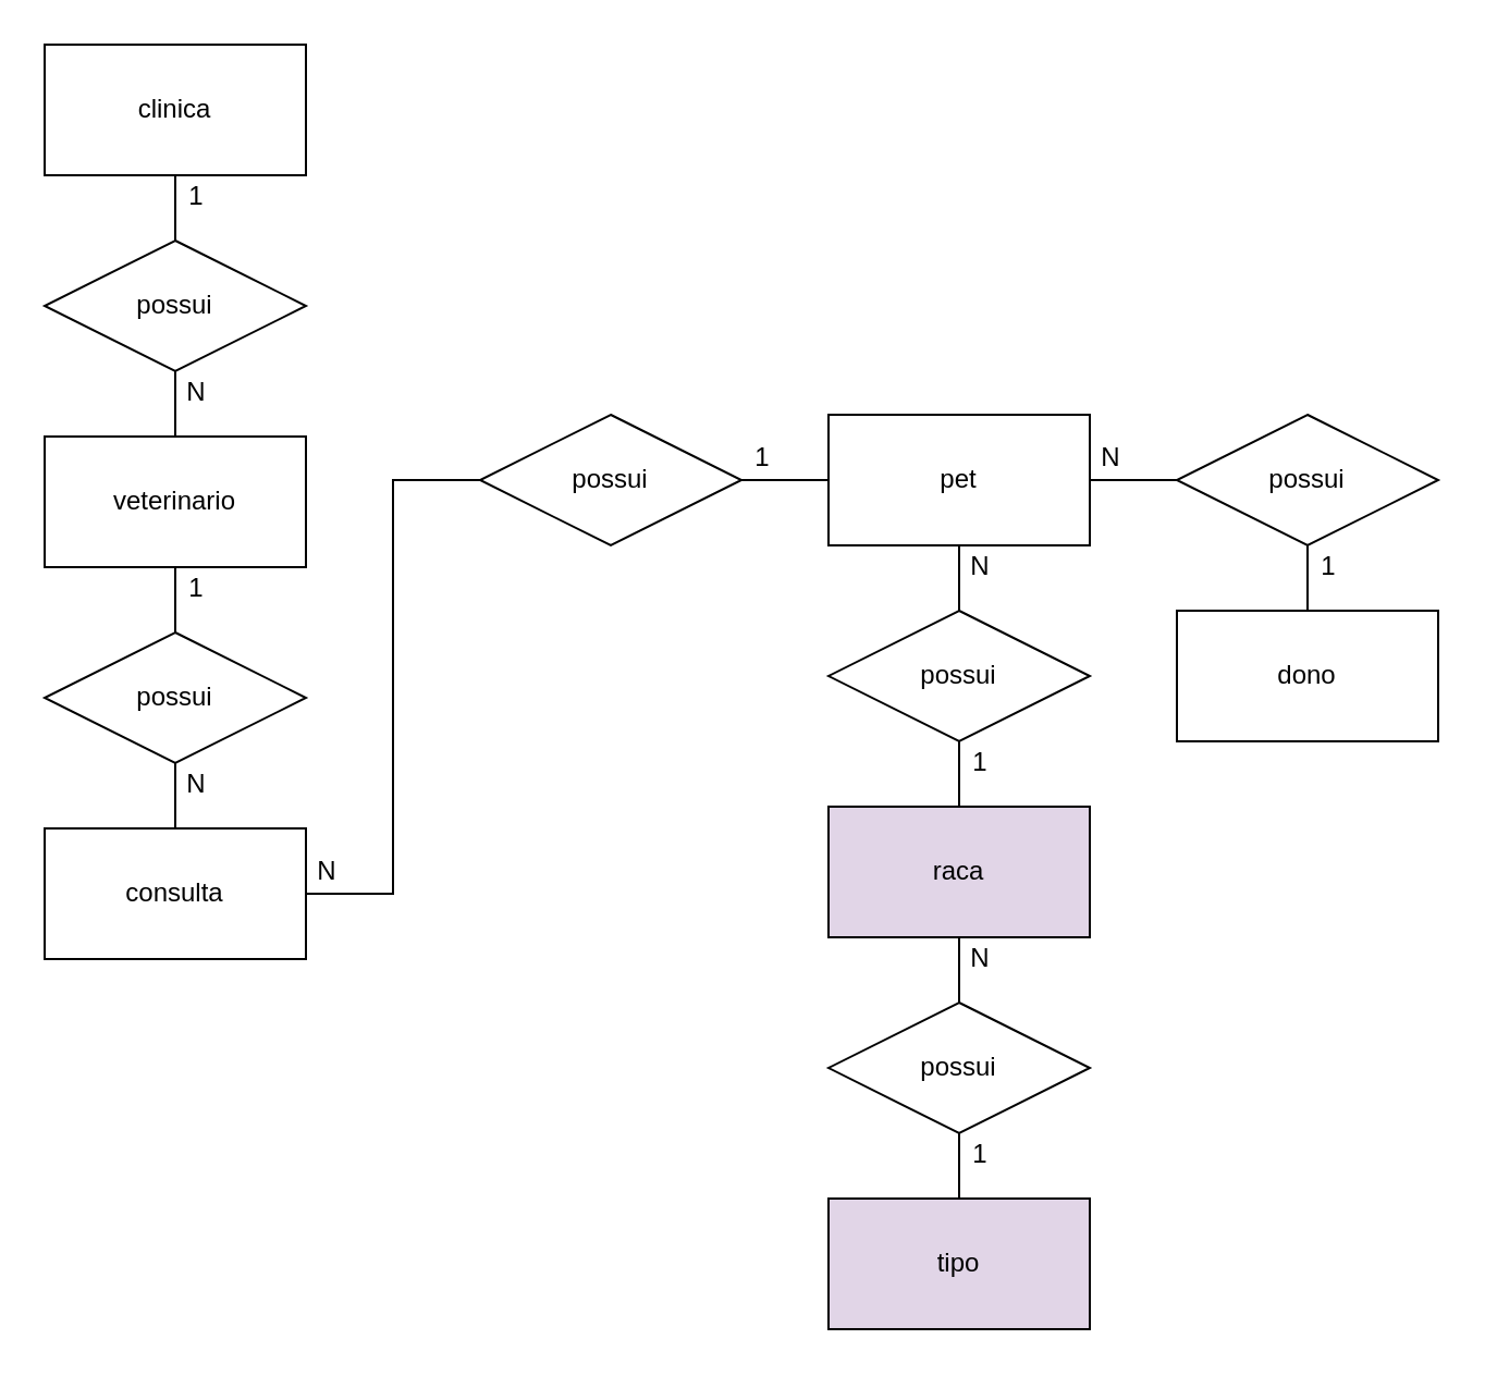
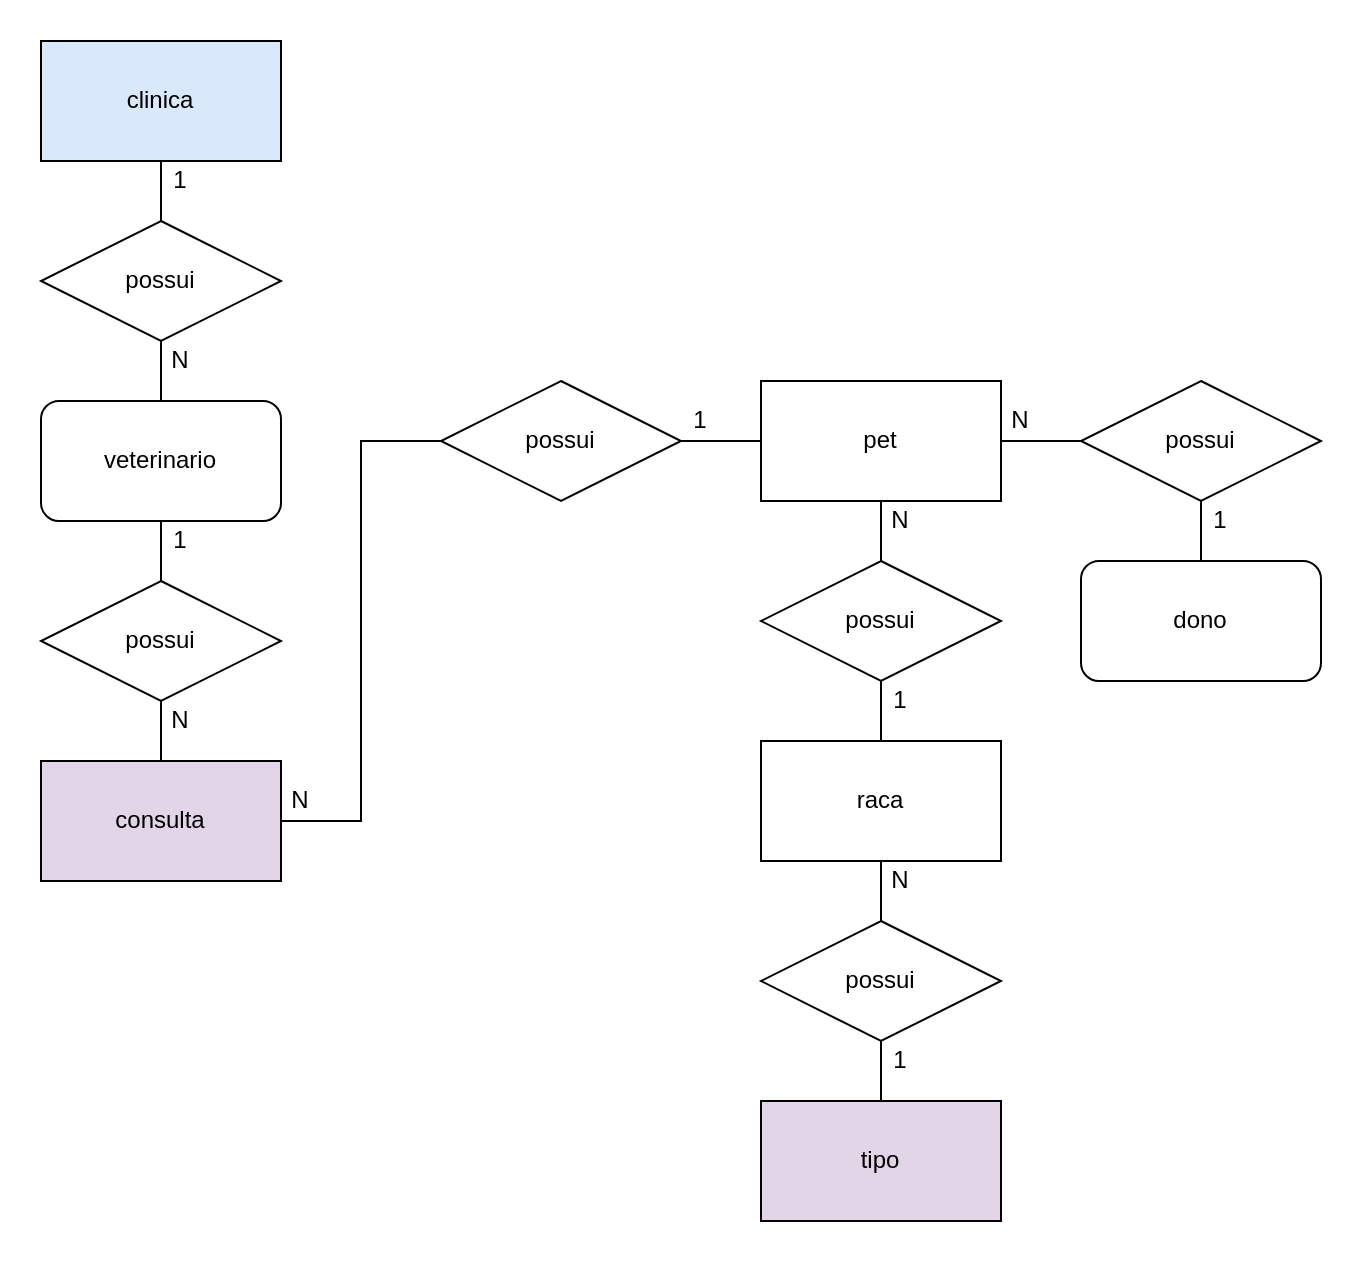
- <mxCell id="13" value="clinica" style="rounded=0;whiteSpace=wrap;html=1;" vertex="1" parent="1"><mxGeometry x="20" y="20" width="120" height="60" as="geometry" /></mxCell>
+ <mxCell id="13" value="clinica" style="rounded=0;whiteSpace=wrap;html=1;fillColor=#dae8fc;" vertex="1" parent="1"><mxGeometry x="20" y="20" width="120" height="60" as="geometry" /></mxCell>
- <mxCell id="10" value="veterinario" style="rounded=0;whiteSpace=wrap;html=1;" vertex="1" parent="1"><mxGeometry x="20" y="200" width="120" height="60" as="geometry" /></mxCell>
+ <mxCell id="10" value="veterinario" style="whiteSpace=wrap;html=1;rounded=1;" vertex="1" parent="1"><mxGeometry x="20" y="200" width="120" height="60" as="geometry" /></mxCell>
- <mxCell id="8" value="dono" style="rounded=0;whiteSpace=wrap;html=1;" vertex="1" parent="1"><mxGeometry x="540" y="280" width="120" height="60" as="geometry" /></mxCell>
+ <mxCell id="8" value="dono" style="whiteSpace=wrap;html=1;rounded=1;" vertex="1" parent="1"><mxGeometry x="540" y="280" width="120" height="60" as="geometry" /></mxCell>
- <mxCell id="7" value="raca" style="rounded=0;whiteSpace=wrap;html=1;fillColor=#e1d5e7;" vertex="1" parent="1"><mxGeometry x="380" y="370" width="120" height="60" as="geometry" /></mxCell>
+ <mxCell id="7" value="raca" style="rounded=0;whiteSpace=wrap;html=1;" vertex="1" parent="1"><mxGeometry x="380" y="370" width="120" height="60" as="geometry" /></mxCell>
- <mxCell id="3" value="consulta" style="rounded=0;whiteSpace=wrap;html=1;" vertex="1" parent="1"><mxGeometry x="20" y="380" width="120" height="60" as="geometry" /></mxCell>
+ <mxCell id="3" value="consulta" style="rounded=0;whiteSpace=wrap;html=1;fillColor=#e1d5e7;" vertex="1" parent="1"><mxGeometry x="20" y="380" width="120" height="60" as="geometry" /></mxCell>
